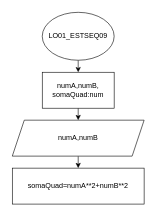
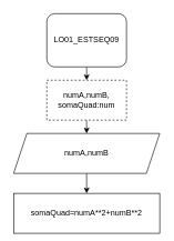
- <mxCell id="3" value="LO01_ESTSEQ09" style="ellipse;whiteSpace=wrap;html=1;" parent="1" vertex="1"><mxGeometry x="70" y="20" width="120" height="80" as="geometry" /></mxCell>
+ <mxCell id="3" value="LO01_ESTSEQ09" style="whiteSpace=wrap;html=1;rounded=1;" parent="1" vertex="1"><mxGeometry x="70" y="20" width="120" height="80" as="geometry" /></mxCell>
- <mxCell id="5" value="numA,numB, somaQuad:num" style="rounded=0;whiteSpace=wrap;html=1;" parent="1" vertex="1"><mxGeometry x="70" y="120" width="120" height="60" as="geometry" /></mxCell>
+ <mxCell id="5" value="numA,numB, somaQuad:num" style="rounded=0;whiteSpace=wrap;html=1;dashed=1;" parent="1" vertex="1"><mxGeometry x="70" y="120" width="120" height="60" as="geometry" /></mxCell>
- <mxCell id="8" value="&lt;span style=&quot;color: rgb(0, 0, 0);&quot;&gt;somaQuad=numA**2+numB**2&lt;/span&gt;" style="rounded=0;whiteSpace=wrap;html=1;" parent="1" vertex="1"><mxGeometry x="20" y="280" width="220" height="60" as="geometry" /></mxCell>
+ <mxCell id="8" value="&lt;span style=&quot;color: rgb(0, 0, 0);&quot;&gt;somaQuad=numA**2+numB**2&lt;/span&gt;" style="rounded=0;whiteSpace=wrap;html=1;" parent="1" vertex="1"><mxGeometry x="20" y="290" width="220" height="60" as="geometry" /></mxCell>
